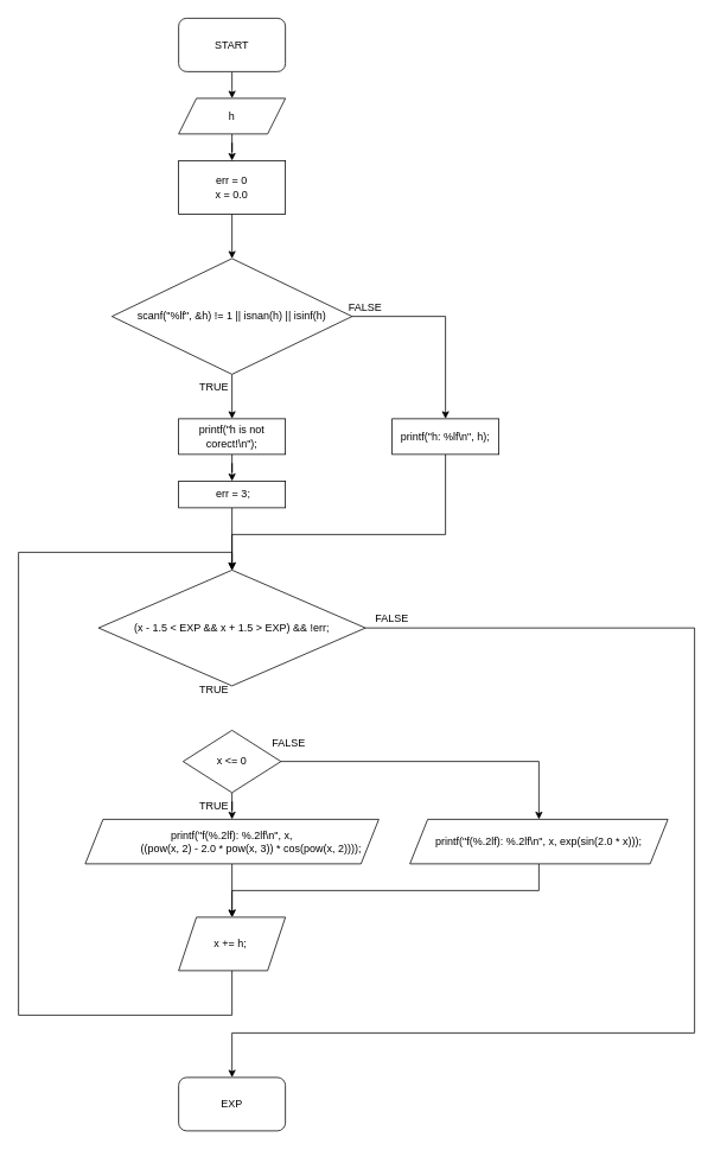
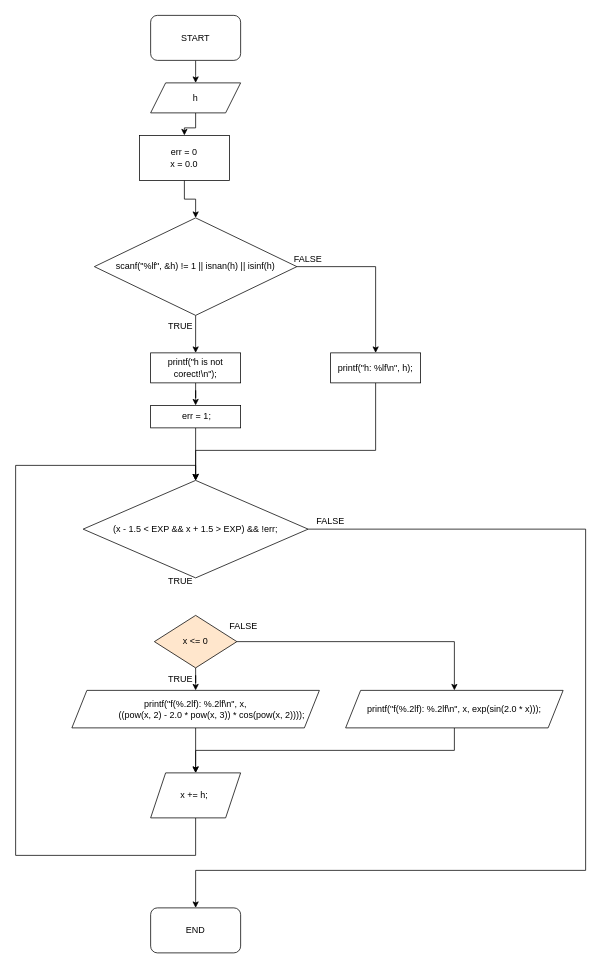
- <mxCell id="6" value="err = 0&lt;br&gt;x = 0.0" style="whiteSpace=wrap;html=1;rounded=0;" vertex="1" parent="1"><mxGeometry x="200" y="180" width="120" height="60" as="geometry" /></mxCell>
+ <mxCell id="6" value="err = 0&lt;br&gt;x = 0.0" style="whiteSpace=wrap;html=1;rounded=0;" vertex="1" parent="1"><mxGeometry x="185" y="180" width="120" height="60" as="geometry" /></mxCell>
- <mxCell id="18" value="&amp;nbsp;err = 3;" style="rounded=0;whiteSpace=wrap;html=1;" vertex="1" parent="1"><mxGeometry x="200" y="540" width="120" height="30" as="geometry" /></mxCell>
+ <mxCell id="18" value="&amp;nbsp;err = 1;" style="rounded=0;whiteSpace=wrap;html=1;" vertex="1" parent="1"><mxGeometry x="200" y="540" width="120" height="30" as="geometry" /></mxCell>
- <mxCell id="22" value="x &lt;= 0" style="rhombus;whiteSpace=wrap;html=1;" vertex="1" parent="1"><mxGeometry x="205" y="820" width="110" height="70" as="geometry" /></mxCell>
+ <mxCell id="22" value="x &lt;= 0" style="rhombus;whiteSpace=wrap;html=1;fillColor=#ffe6cc;" vertex="1" parent="1"><mxGeometry x="205" y="820" width="110" height="70" as="geometry" /></mxCell>
- <mxCell id="31" value="EXP" style="rounded=1;whiteSpace=wrap;html=1;" vertex="1" parent="1"><mxGeometry x="200" y="1210" width="120" height="60" as="geometry" /></mxCell>
+ <mxCell id="31" value="END" style="rounded=1;whiteSpace=wrap;html=1;" vertex="1" parent="1"><mxGeometry x="200" y="1210" width="120" height="60" as="geometry" /></mxCell>
